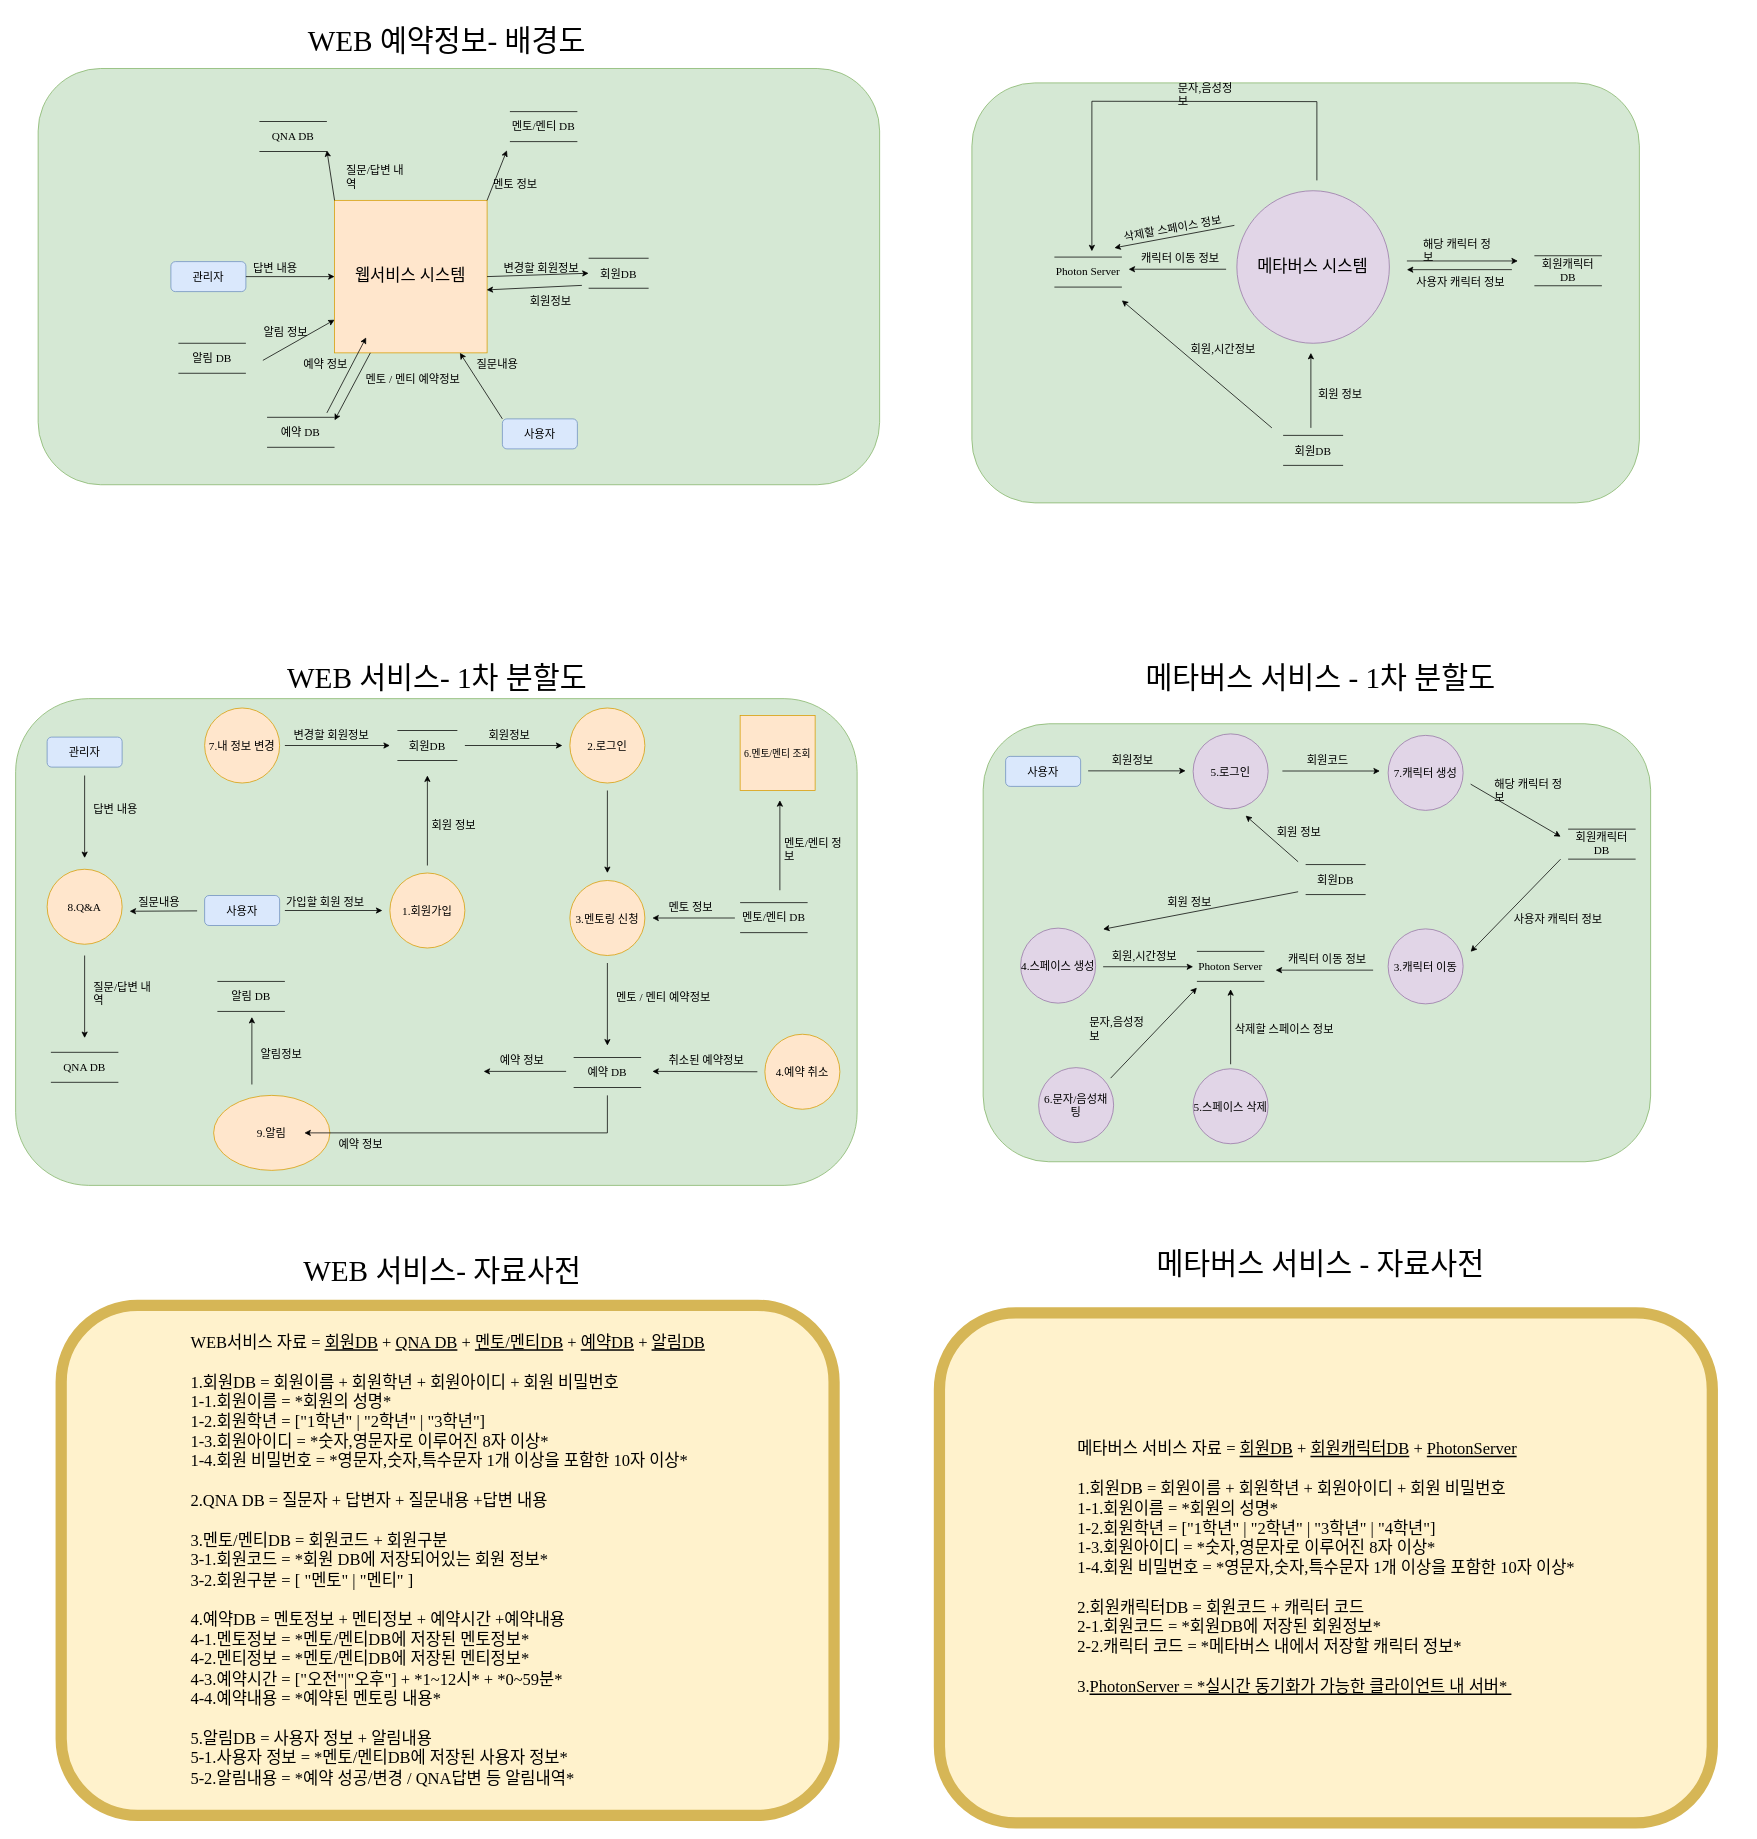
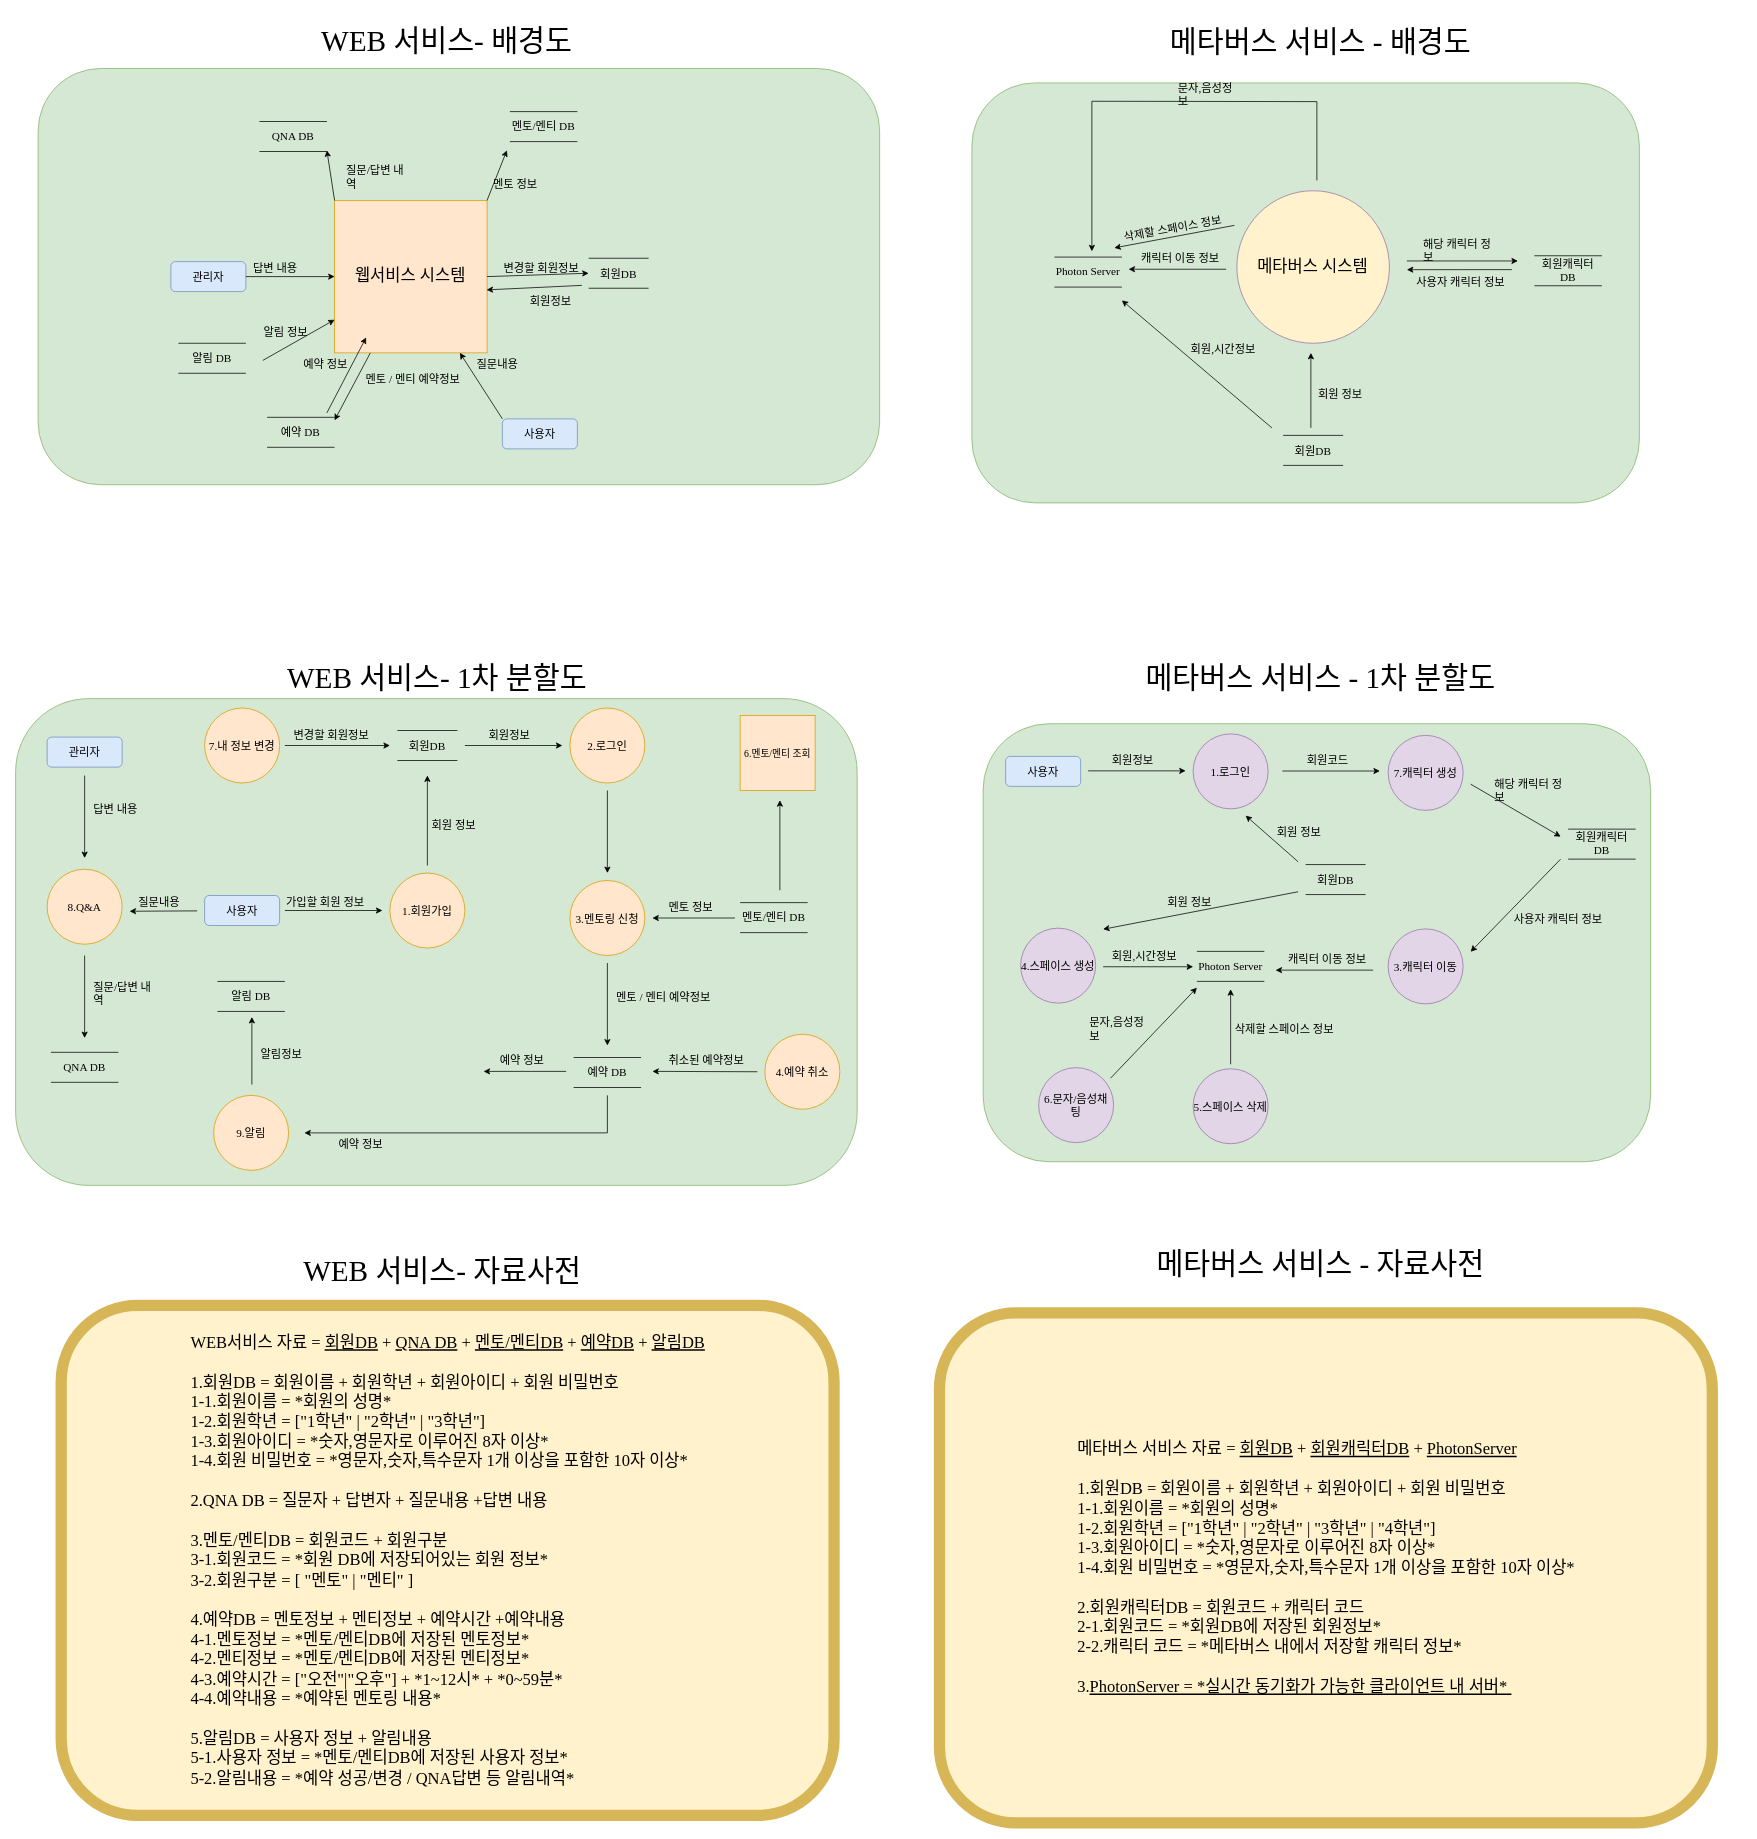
- <mxCell id="83" value="WEB 예약정보- 배경도" style="text;html=1;strokeColor=none;fillColor=none;align=center;verticalAlign=middle;whiteSpace=wrap;rounded=0;shadow=0;fontFamily=Jua;fontSource=https%3A%2F%2Ffonts.googleapis.com%2Fcss%3Ffamily%3DJua;fontSize=39;" parent="1" vertex="1"><mxGeometry x="35" y="20" width="1120" height="70" as="geometry" /></mxCell>
+ <mxCell id="83" value="WEB 서비스- 배경도" style="text;html=1;strokeColor=none;fillColor=none;align=center;verticalAlign=middle;whiteSpace=wrap;rounded=0;shadow=0;fontFamily=Jua;fontSource=https%3A%2F%2Ffonts.googleapis.com%2Fcss%3Ffamily%3DJua;fontSize=39;" parent="1" vertex="1"><mxGeometry x="35" y="20" width="1120" height="70" as="geometry" /></mxCell>
+ <mxCell id="115" value="메타버스 서비스 - 배경도" style="text;html=1;strokeColor=none;fillColor=none;align=center;verticalAlign=middle;whiteSpace=wrap;rounded=0;shadow=0;fontFamily=Jua;fontSource=https%3A%2F%2Ffonts.googleapis.com%2Fcss%3Ffamily%3DJua;fontSize=39;" parent="1" vertex="1"><mxGeometry x="1310" y="20.82" width="900" height="70" as="geometry" /></mxCell>
- <mxCell id="116" value="&lt;font style=&quot;font-size: 22px&quot;&gt;메타버스 시스템&lt;/font&gt;" style="ellipse;whiteSpace=wrap;html=1;aspect=fixed;fillColor=#e1d5e7;strokeColor=#9673a6;fontFamily=Jua;fontSource=https%3A%2F%2Ffonts.googleapis.com%2Fcss%3Ffamily%3DJua;fontSize=22;" parent="1" vertex="1"><mxGeometry x="1648.32" y="253.82" width="203.37" height="203.37" as="geometry" /></mxCell>
+ <mxCell id="116" value="&lt;font style=&quot;font-size: 22px&quot;&gt;메타버스 시스템&lt;/font&gt;" style="ellipse;whiteSpace=wrap;html=1;aspect=fixed;fillColor=#fff2cc;strokeColor=#9673a6;fontFamily=Jua;fontSource=https%3A%2F%2Ffonts.googleapis.com%2Fcss%3Ffamily%3DJua;fontSize=22;" parent="1" vertex="1"><mxGeometry x="1648.32" y="253.82" width="203.37" height="203.37" as="geometry" /></mxCell>
- <mxCell id="44" value="&lt;font style=&quot;font-size: 15px&quot;&gt;5.로그인&lt;/font&gt;" style="ellipse;whiteSpace=wrap;html=1;aspect=fixed;fillColor=#e1d5e7;strokeColor=#9673a6;fontFamily=Jua;fontSource=https%3A%2F%2Ffonts.googleapis.com%2Fcss%3Ffamily%3DJua;" parent="1" vertex="1"><mxGeometry x="1590" y="978" width="100" height="100" as="geometry" /></mxCell>
+ <mxCell id="44" value="&lt;font style=&quot;font-size: 15px&quot;&gt;1.로그인&lt;/font&gt;" style="ellipse;whiteSpace=wrap;html=1;aspect=fixed;fillColor=#e1d5e7;strokeColor=#9673a6;fontFamily=Jua;fontSource=https%3A%2F%2Ffonts.googleapis.com%2Fcss%3Ffamily%3DJua;" parent="1" vertex="1"><mxGeometry x="1590" y="978" width="100" height="100" as="geometry" /></mxCell>
- <mxCell id="36" value="멘토/멘티 정보" style="text;html=1;strokeColor=none;fillColor=none;align=left;verticalAlign=middle;whiteSpace=wrap;rounded=0;fontFamily=Jua;fontSource=https%3A%2F%2Ffonts.googleapis.com%2Fcss%3Ffamily%3DJua;fontSize=15;fontStyle=0" parent="1" vertex="1"><mxGeometry x="1043" y="1116.5" width="90" height="30" as="geometry" /></mxCell>
- <mxCell id="154" value="&lt;span style=&quot;font-size: 15px&quot;&gt;9.알림&lt;br&gt;&lt;/span&gt;" style="ellipse;whiteSpace=wrap;html=1;aspect=fixed;fillColor=#ffe6cc;strokeColor=#d79b00;fontFamily=Jua;fontSource=https%3A%2F%2Ffonts.googleapis.com%2Fcss%3Ffamily%3DJua;" vertex="1" parent="1"><mxGeometry x="284" y="1460" width="155" height="100" as="geometry" /></mxCell>
+ <mxCell id="154" value="&lt;span style=&quot;font-size: 15px&quot;&gt;9.알림&lt;br&gt;&lt;/span&gt;" style="ellipse;whiteSpace=wrap;html=1;aspect=fixed;fillColor=#ffe6cc;strokeColor=#d79b00;fontFamily=Jua;fontSource=https%3A%2F%2Ffonts.googleapis.com%2Fcss%3Ffamily%3DJua;" vertex="1" parent="1"><mxGeometry x="284" y="1460" width="100" height="100" as="geometry" /></mxCell>
